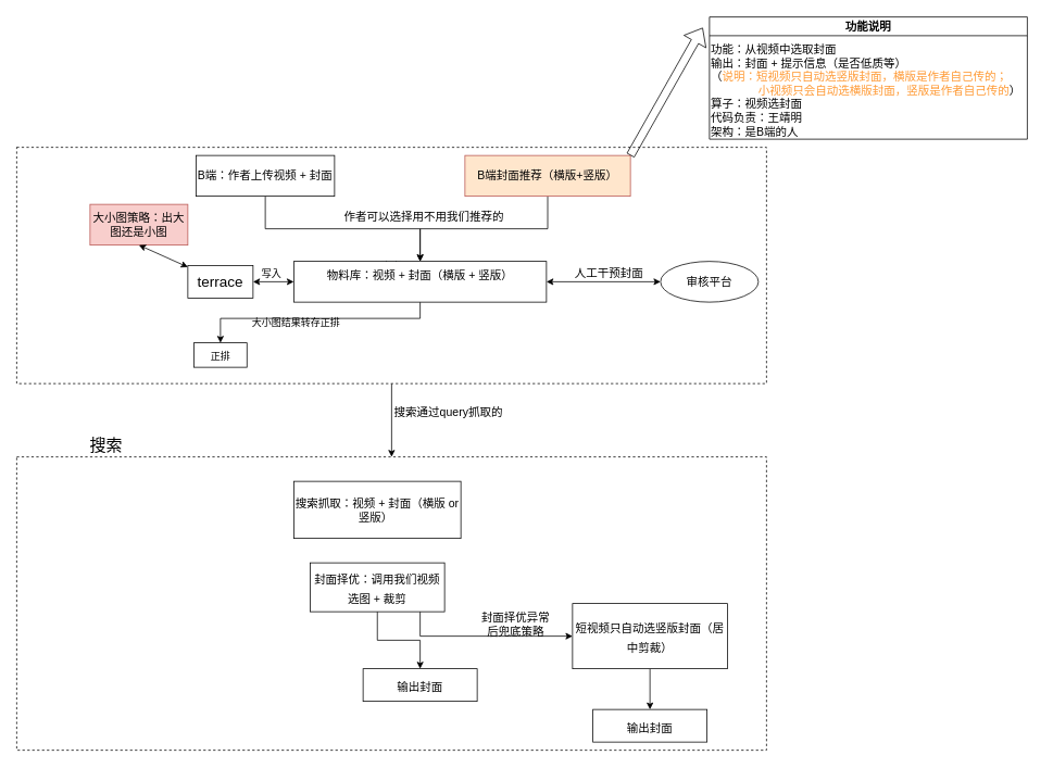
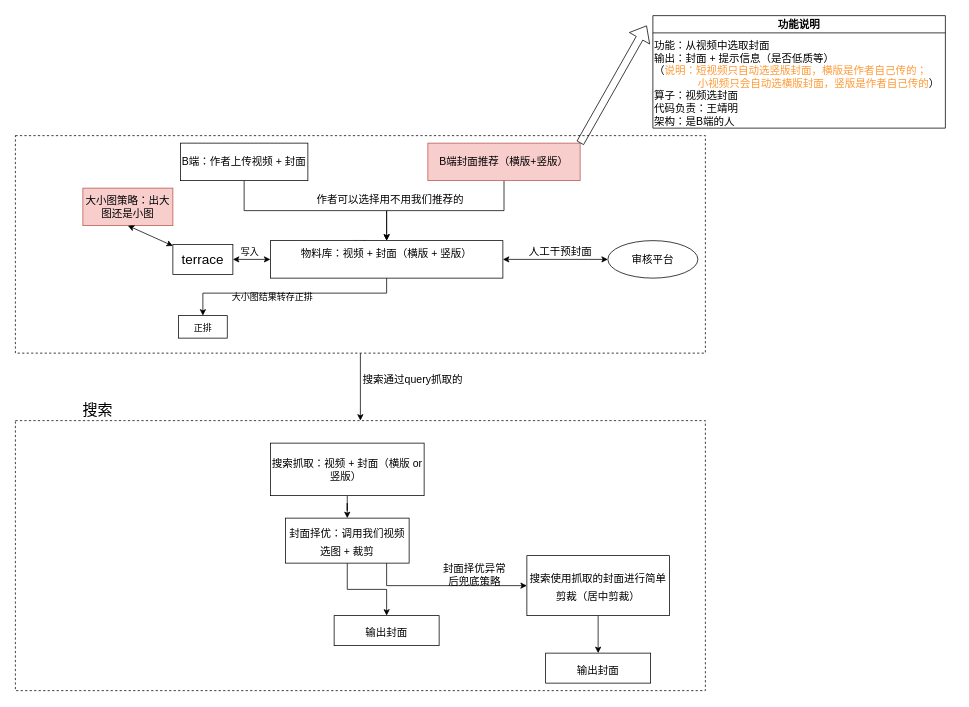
- <mxCell id="10" value="&lt;font style=&quot;font-size: 14px&quot;&gt;B端封面推荐（横版+竖版）&lt;/font&gt;" style="rounded=0;whiteSpace=wrap;html=1;fillColor=#ffe6cc;strokeColor=#b85450;" parent="1" vertex="1"><mxGeometry x="570" y="190" width="203" height="50" as="geometry" /></mxCell>
+ <mxCell id="10" value="&lt;font style=&quot;font-size: 14px&quot;&gt;B端封面推荐（横版+竖版）&lt;/font&gt;" style="rounded=0;whiteSpace=wrap;html=1;fillColor=#f8cecc;strokeColor=#b85450;" parent="1" vertex="1"><mxGeometry x="570" y="190" width="203" height="50" as="geometry" /></mxCell>
+ <mxCell id="19" style="edgeStyle=orthogonalEdgeStyle;rounded=0;orthogonalLoop=1;jettySize=auto;html=1;entryX=0.5;entryY=0;entryDx=0;entryDy=0;fontSize=14;fontColor=#000000;" parent="1" source="20" target="23" edge="1"><mxGeometry relative="1" as="geometry" /></mxCell>
- <mxCell id="27" value="&lt;font color=&quot;#000000&quot; style=&quot;font-size: 14px&quot;&gt;短视频只自动选竖版封面（居中剪裁）&lt;/font&gt;" style="rounded=0;whiteSpace=wrap;html=1;fontSize=20;fontColor=#FF9933;align=center;" parent="1" vertex="1"><mxGeometry x="702" y="740" width="190" height="80" as="geometry" /></mxCell>
+ <mxCell id="27" value="&lt;font color=&quot;#000000&quot; style=&quot;font-size: 14px&quot;&gt;搜索使用抓取的封面进行简单剪裁（居中剪裁）&lt;/font&gt;" style="rounded=0;whiteSpace=wrap;html=1;fontSize=20;fontColor=#FF9933;align=center;" parent="1" vertex="1"><mxGeometry x="702" y="740" width="190" height="80" as="geometry" /></mxCell>
